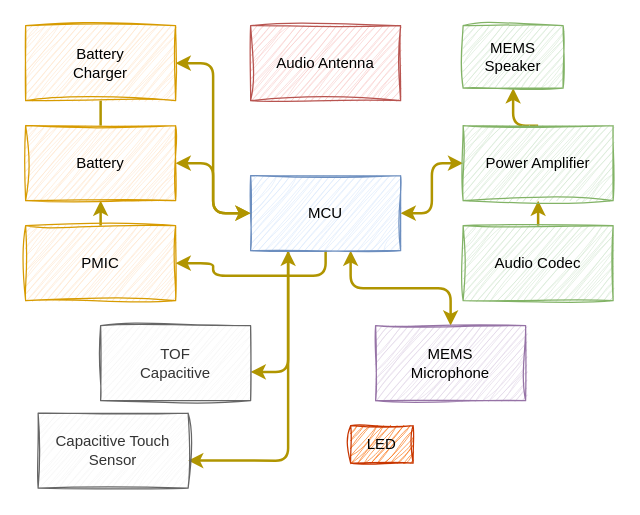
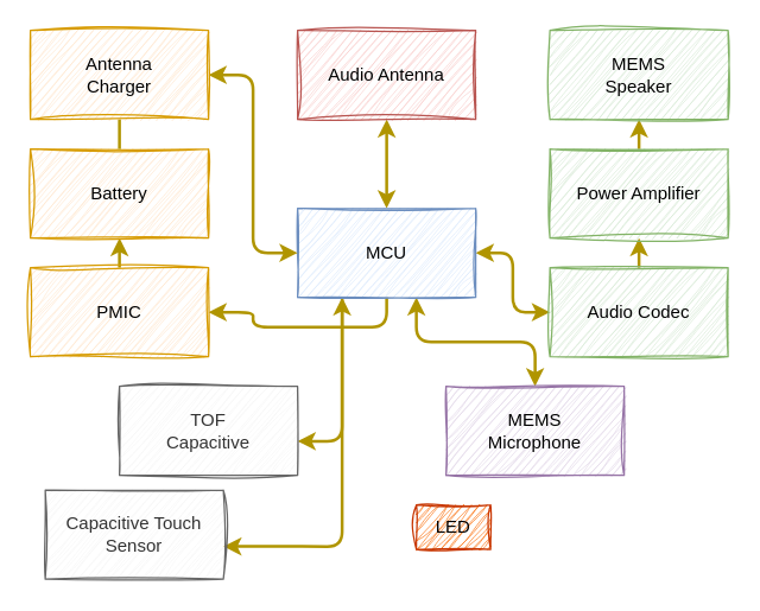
- <mxCell id="18" value="MEMS&lt;br&gt;Speaker" style="rounded=0;whiteSpace=wrap;html=1;fillColor=#d5e8d4;strokeColor=#82b366;sketch=1;curveFitting=1;jiggle=2;" vertex="1" parent="1"><mxGeometry x="370" y="20" width="80" height="50" as="geometry" /></mxCell>
+ <mxCell id="18" value="MEMS&lt;br&gt;Speaker" style="rounded=0;whiteSpace=wrap;html=1;fillColor=#d5e8d4;strokeColor=#82b366;sketch=1;curveFitting=1;jiggle=2;" vertex="1" parent="1"><mxGeometry x="370" y="20" width="120" height="60" as="geometry" /></mxCell>
- <mxCell id="23" value="Battery&lt;br&gt;Charger" style="rounded=0;whiteSpace=wrap;html=1;fillColor=#ffe6cc;strokeColor=#d79b00;sketch=1;curveFitting=1;jiggle=2;" vertex="1" parent="1"><mxGeometry x="20" y="20" width="120" height="60" as="geometry" /></mxCell>
+ <mxCell id="23" value="Antenna&lt;br&gt;Charger" style="rounded=0;whiteSpace=wrap;html=1;fillColor=#ffe6cc;strokeColor=#d79b00;sketch=1;curveFitting=1;jiggle=2;" vertex="1" parent="1"><mxGeometry x="20" y="20" width="120" height="60" as="geometry" /></mxCell>
- <mxCell id="3" style="edgeStyle=orthogonalEdgeStyle;rounded=1;orthogonalLoop=1;jettySize=auto;html=1;fillColor=#e3c800;strokeColor=#B09500;strokeWidth=2;startArrow=classic;startFill=1;" edge="1" parent="1" source="8" target="16"><mxGeometry relative="1" as="geometry" /></mxCell>
+ <mxCell id="3" style="edgeStyle=orthogonalEdgeStyle;rounded=1;orthogonalLoop=1;jettySize=auto;html=1;entryX=0;entryY=0.5;entryDx=0;entryDy=0;fillColor=#e3c800;strokeColor=#B09500;strokeWidth=2;startArrow=classic;startFill=1;" edge="1" parent="1" source="8" target="10"><mxGeometry relative="1" as="geometry" /></mxCell>
- <mxCell id="2" value="" style="edgeStyle=orthogonalEdgeStyle;rounded=1;orthogonalLoop=1;jettySize=auto;html=1;startArrow=classic;startFill=1;strokeWidth=2;shadow=0;fillColor=#e3c800;strokeColor=#B09500;" edge="1" parent="1" source="8" target="12"><mxGeometry relative="1" as="geometry" /></mxCell>
+ <mxCell id="2" value="" style="edgeStyle=orthogonalEdgeStyle;rounded=1;orthogonalLoop=1;jettySize=auto;html=1;startArrow=classic;startFill=1;strokeWidth=2;shadow=0;fillColor=#e3c800;strokeColor=#B09500;" edge="1" parent="1" source="8" target="13"><mxGeometry relative="1" as="geometry" /></mxCell>
